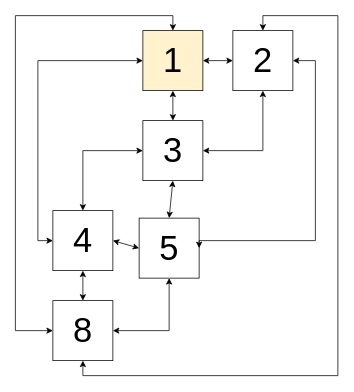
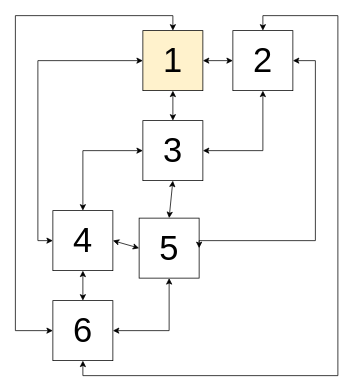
- <mxCell id="7" value="8" style="whiteSpace=wrap;html=1;aspect=fixed;fontSize=46;" vertex="1" parent="1"><mxGeometry x="70" y="400" width="80" height="80" as="geometry" /></mxCell>
+ <mxCell id="7" value="6" style="whiteSpace=wrap;html=1;aspect=fixed;fontSize=46;" vertex="1" parent="1"><mxGeometry x="70" y="400" width="80" height="80" as="geometry" /></mxCell>
